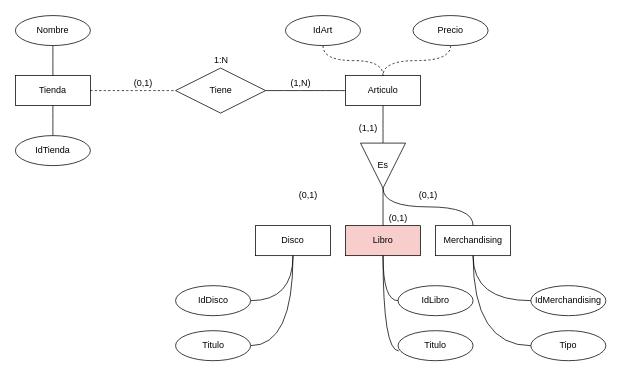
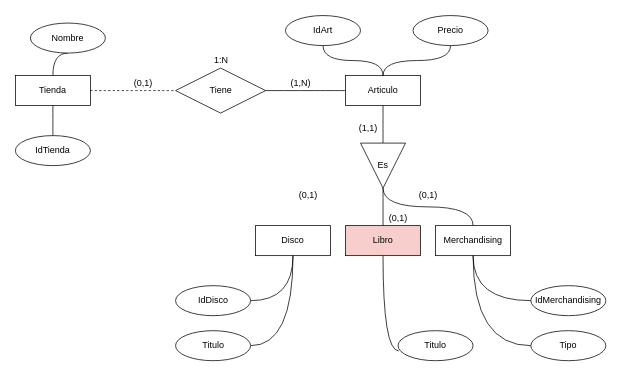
- <mxCell id="34" value="Nombre" style="ellipse;whiteSpace=wrap;html=1;align=center;" vertex="1" parent="1"><mxGeometry x="20" y="20" width="100" height="40" as="geometry" /></mxCell>
+ <mxCell id="34" value="Nombre" style="ellipse;whiteSpace=wrap;html=1;align=center;" vertex="1" parent="1"><mxGeometry x="40" y="30" width="100" height="40" as="geometry" /></mxCell>
- <mxCell id="31" style="edgeStyle=orthogonalEdgeStyle;curved=1;rounded=0;orthogonalLoop=1;jettySize=auto;html=1;exitX=0.5;exitY=1;exitDx=0;exitDy=0;entryX=0.5;entryY=0;entryDx=0;entryDy=0;endArrow=none;endFill=0;dashed=1;" edge="1" parent="1" source="32" target="5"><mxGeometry relative="1" as="geometry" /></mxCell>
+ <mxCell id="31" style="edgeStyle=orthogonalEdgeStyle;curved=1;rounded=0;orthogonalLoop=1;jettySize=auto;html=1;exitX=0.5;exitY=1;exitDx=0;exitDy=0;entryX=0.5;entryY=0;entryDx=0;entryDy=0;endArrow=none;endFill=0;" edge="1" parent="1" source="32" target="5"><mxGeometry relative="1" as="geometry" /></mxCell>
- <mxCell id="35" style="edgeStyle=orthogonalEdgeStyle;curved=1;rounded=0;orthogonalLoop=1;jettySize=auto;html=1;entryX=0.5;entryY=0;entryDx=0;entryDy=0;endArrow=none;endFill=0;dashed=1;" edge="1" parent="1" source="36" target="5"><mxGeometry relative="1" as="geometry" /></mxCell>
+ <mxCell id="35" style="edgeStyle=orthogonalEdgeStyle;curved=1;rounded=0;orthogonalLoop=1;jettySize=auto;html=1;entryX=0.5;entryY=0;entryDx=0;entryDy=0;endArrow=none;endFill=0;" edge="1" parent="1" source="36" target="5"><mxGeometry relative="1" as="geometry" /></mxCell>
- <mxCell id="21" style="edgeStyle=orthogonalEdgeStyle;curved=1;rounded=0;orthogonalLoop=1;jettySize=auto;html=1;endArrow=none;endFill=0;exitX=0;exitY=0.5;exitDx=0;exitDy=0;" edge="1" parent="1" source="22" target="11"><mxGeometry relative="1" as="geometry" /></mxCell>
- <mxCell id="22" value="IdLibro" style="ellipse;whiteSpace=wrap;html=1;align=center;" vertex="1" parent="1"><mxGeometry x="530" y="380" width="100" height="40" as="geometry" /></mxCell>
